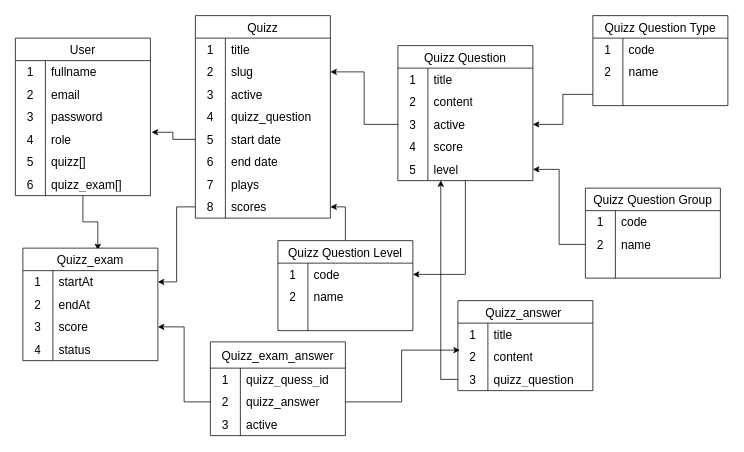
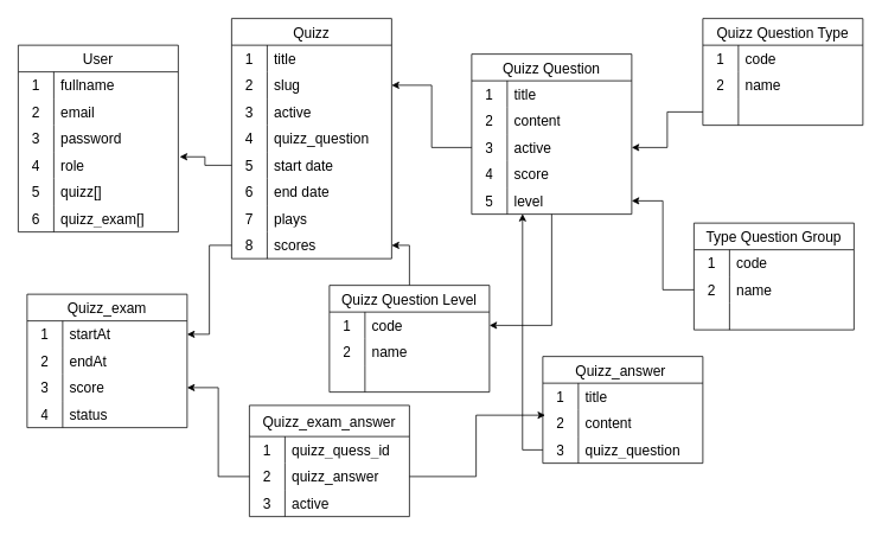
- <mxCell id="103" value="Quizz Question Group" style="shape=table;startSize=30;container=1;collapsible=0;childLayout=tableLayout;fixedRows=1;rowLines=0;fontStyle=0;strokeColor=default;fontSize=16;" vertex="1" parent="1"><mxGeometry x="780" y="250" width="180" height="120" as="geometry" /></mxCell>
+ <mxCell id="103" value="Type Question Group" style="shape=table;startSize=30;container=1;collapsible=0;childLayout=tableLayout;fixedRows=1;rowLines=0;fontStyle=0;strokeColor=default;fontSize=16;" vertex="1" parent="1"><mxGeometry x="780" y="250" width="180" height="120" as="geometry" /></mxCell>
- <mxCell id="2" style="edgeStyle=orthogonalEdgeStyle;rounded=0;orthogonalLoop=1;jettySize=auto;html=1;entryX=0.555;entryY=0.018;entryDx=0;entryDy=0;entryPerimeter=0;" edge="1" parent="1" source="3" target="39"><mxGeometry relative="1" as="geometry" /></mxCell>
